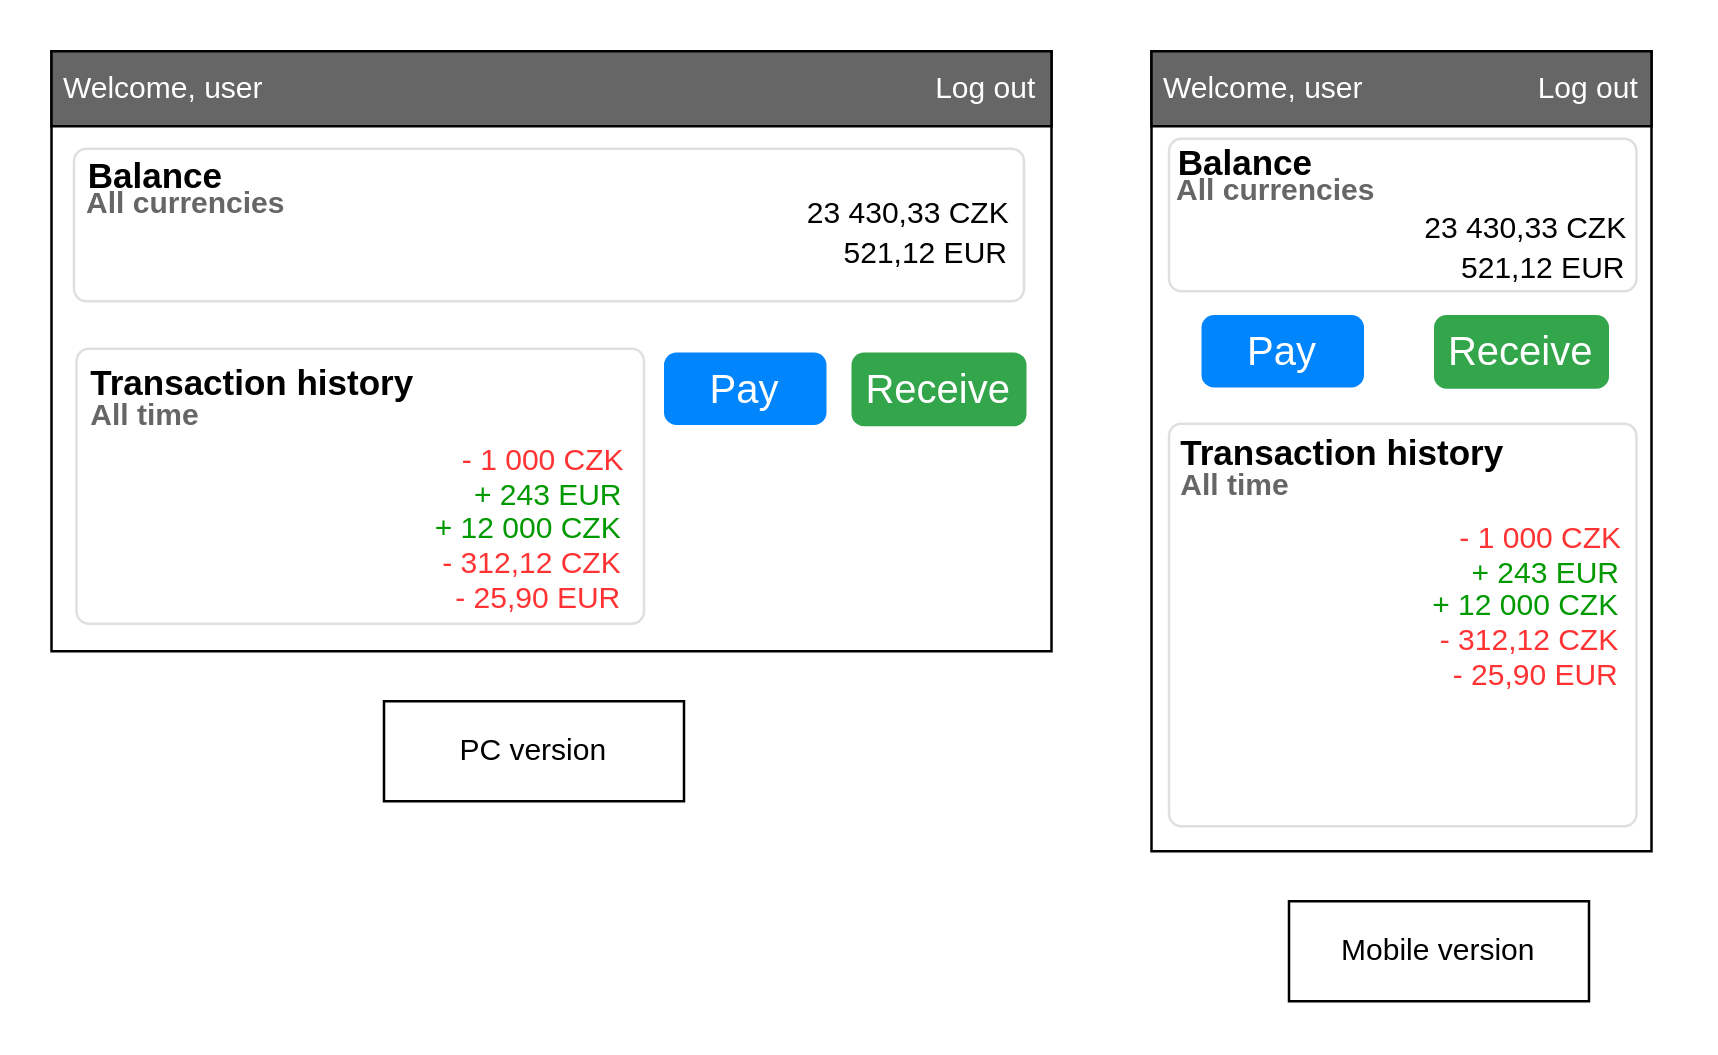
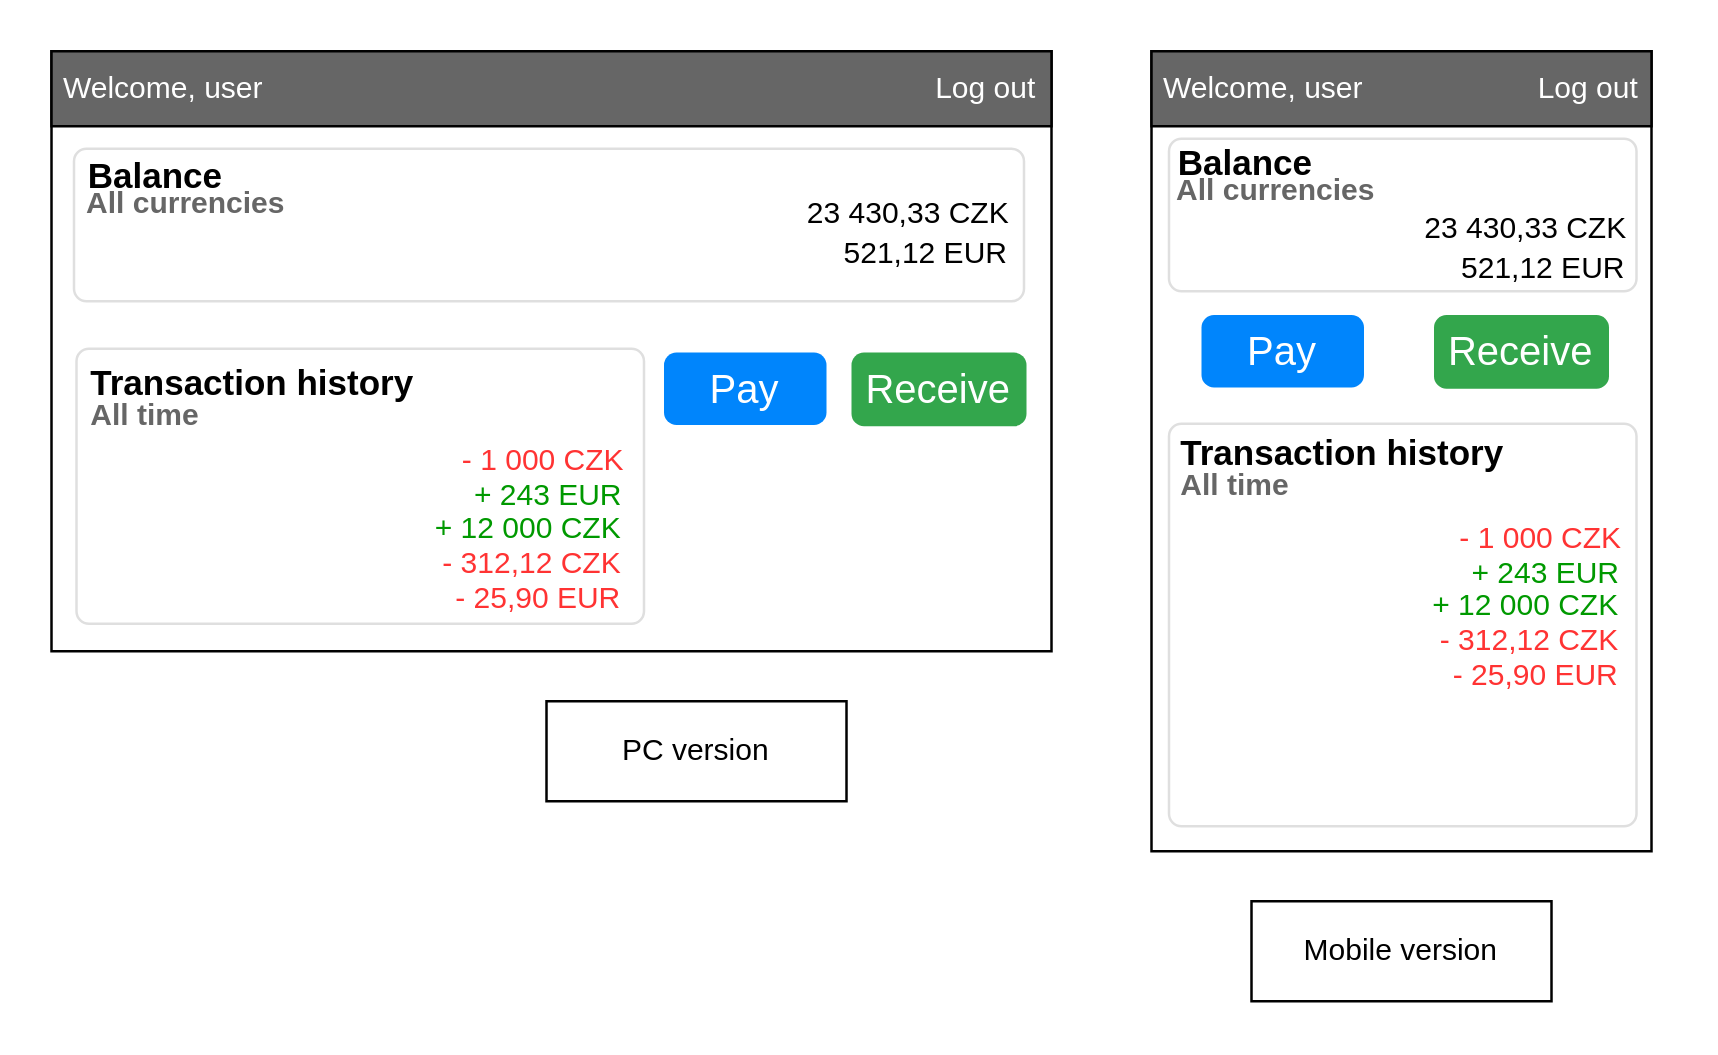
- <mxCell id="10" value="PC version" style="rounded=0;whiteSpace=wrap;html=1;" parent="1" vertex="1"><mxGeometry x="153" y="280" width="120" height="40" as="geometry" /></mxCell>
+ <mxCell id="10" value="PC version" style="rounded=0;whiteSpace=wrap;html=1;" parent="1" vertex="1"><mxGeometry x="218" y="280" width="120" height="40" as="geometry" /></mxCell>
- <mxCell id="11" value="Mobile version" style="rounded=0;whiteSpace=wrap;html=1;" parent="1" vertex="1"><mxGeometry x="515" y="360" width="120" height="40" as="geometry" /></mxCell>
+ <mxCell id="11" value="Mobile version" style="rounded=0;whiteSpace=wrap;html=1;" parent="1" vertex="1"><mxGeometry x="500" y="360" width="120" height="40" as="geometry" /></mxCell>
